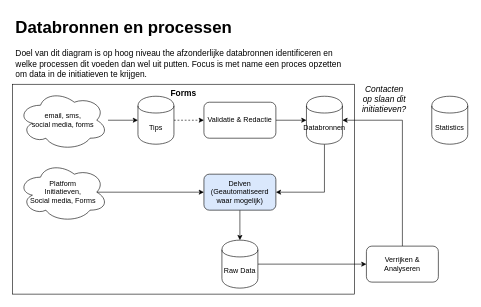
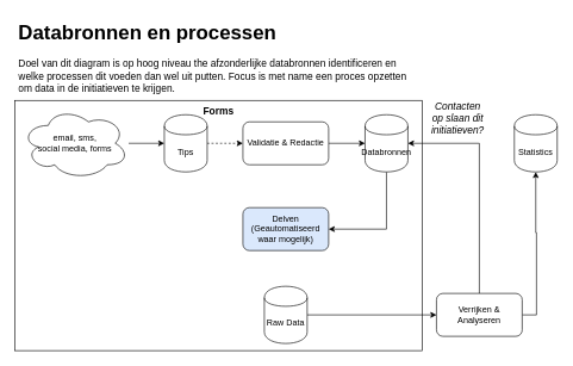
- <mxCell id="16" value="Platform&lt;br&gt;Initiatieven,&lt;br&gt;Social media, Forms" style="ellipse;shape=cloud;whiteSpace=wrap;html=1;" vertex="1" parent="1"><mxGeometry x="29" y="270" width="150" height="100" as="geometry" /></mxCell>
- <mxCell id="14" value="" style="edgeStyle=orthogonalEdgeStyle;rounded=0;orthogonalLoop=1;jettySize=auto;html=1;entryX=0.875;entryY=0.5;entryDx=0;entryDy=0;entryPerimeter=0;startArrow=classic;startFill=1;endArrow=none;endFill=0;" edge="1" parent="1" source="15" target="16"><mxGeometry relative="1" as="geometry"><mxPoint x="179" y="320" as="targetPoint" /></mxGeometry></mxCell>
+ <mxCell id="18" value="" style="edgeStyle=orthogonalEdgeStyle;rounded=0;orthogonalLoop=1;jettySize=auto;html=1;entryX=0.5;entryY=1;entryDx=0;entryDy=0;exitX=1;exitY=0.5;exitDx=0;exitDy=0;" edge="1" parent="1" source="19" target="20"><mxGeometry relative="1" as="geometry" /></mxCell>
- <mxCell id="13" value="" style="edgeStyle=orthogonalEdgeStyle;rounded=0;orthogonalLoop=1;jettySize=auto;html=1;" edge="1" parent="1" source="15" target="8"><mxGeometry relative="1" as="geometry" /></mxCell>
